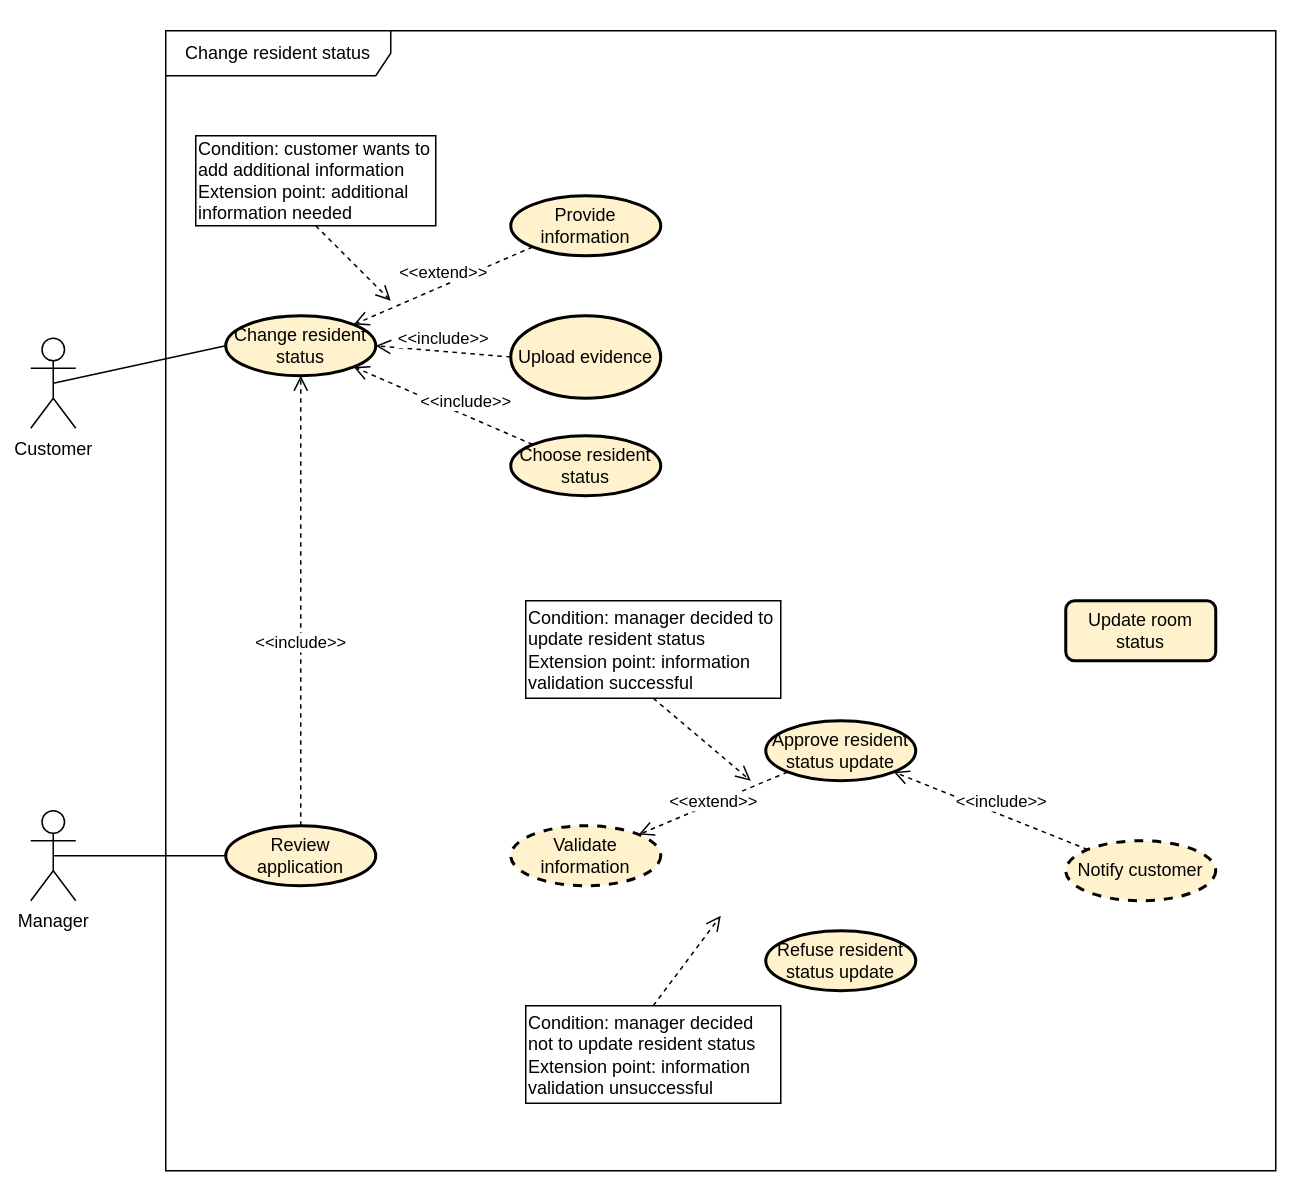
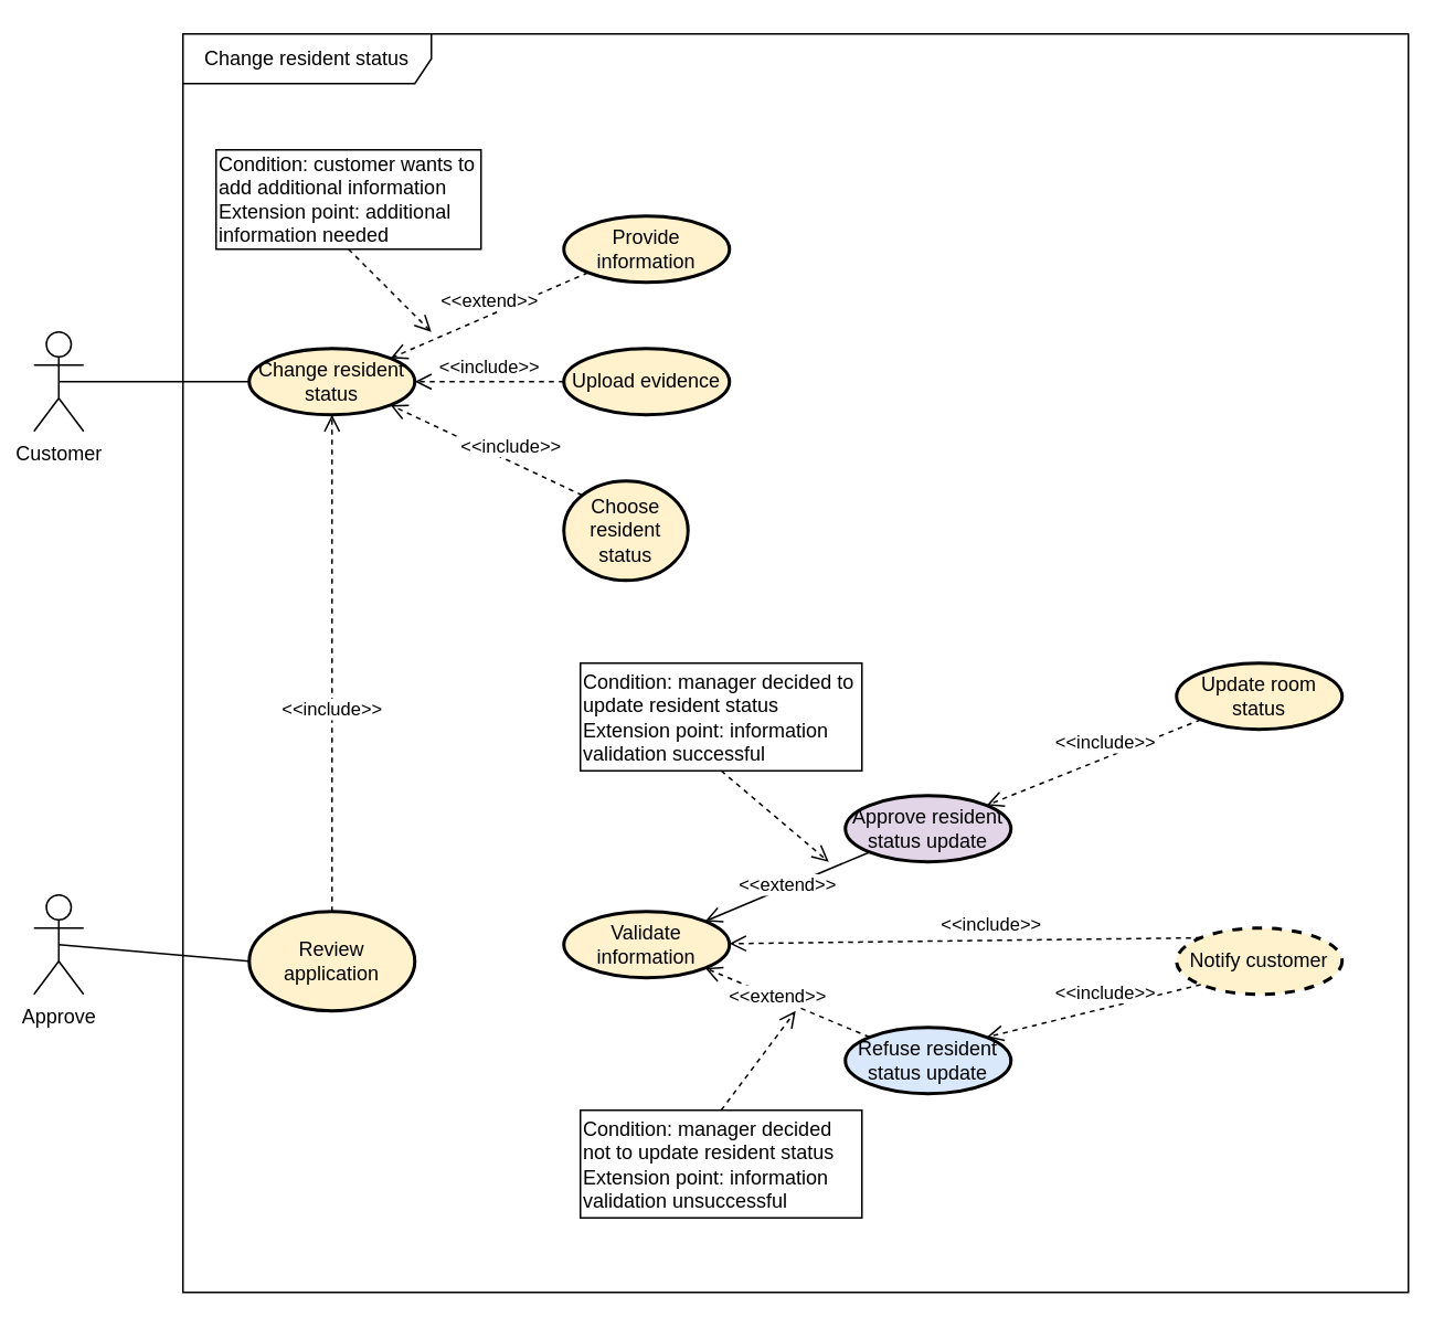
- <mxCell id="9" value="Upload evidence" style="ellipse;whiteSpace=wrap;html=1;align=center;fillColor=#fff2cc;strokeColor=light-dark(#000000, #6d5100);strokeWidth=2;" parent="1" vertex="1"><mxGeometry x="340" y="210" width="100" height="55" as="geometry" /></mxCell>
+ <mxCell id="9" value="Upload evidence" style="ellipse;whiteSpace=wrap;html=1;align=center;fillColor=#fff2cc;strokeColor=light-dark(#000000, #6d5100);strokeWidth=2;" parent="1" vertex="1"><mxGeometry x="340" y="210" width="100" height="40" as="geometry" /></mxCell>
- <mxCell id="2" value="Customer" style="shape=umlActor;verticalLabelPosition=bottom;verticalAlign=top;html=1;" parent="1" vertex="1"><mxGeometry x="20" y="225" width="30" height="60" as="geometry" /></mxCell>
+ <mxCell id="2" value="Customer" style="shape=umlActor;verticalLabelPosition=bottom;verticalAlign=top;html=1;" parent="1" vertex="1"><mxGeometry x="20" y="200" width="30" height="60" as="geometry" /></mxCell>
- <mxCell id="17" value="Choose resident status" style="ellipse;whiteSpace=wrap;html=1;align=center;fillColor=#fff2cc;strokeColor=light-dark(#000000, #6d5100);strokeWidth=2;" vertex="1" parent="1"><mxGeometry x="340" y="290" width="100" height="40" as="geometry" /></mxCell>
+ <mxCell id="17" value="Choose resident status" style="ellipse;whiteSpace=wrap;html=1;align=center;fillColor=#fff2cc;strokeColor=light-dark(#000000, #6d5100);strokeWidth=2;" vertex="1" parent="1"><mxGeometry x="340" y="290" width="75" height="60" as="geometry" /></mxCell>
- <mxCell id="23" value="Update room status" style="whiteSpace=wrap;html=1;align=center;fillColor=#fff2cc;strokeColor=light-dark(#000000, #6d5100);strokeWidth=2;rounded=1;" vertex="1" parent="1"><mxGeometry x="710" y="400" width="100" height="40" as="geometry" /></mxCell>
+ <mxCell id="23" value="Update room status" style="ellipse;whiteSpace=wrap;html=1;align=center;fillColor=#fff2cc;strokeColor=light-dark(#000000, #6d5100);strokeWidth=2;" vertex="1" parent="1"><mxGeometry x="710" y="400" width="100" height="40" as="geometry" /></mxCell>
+ <mxCell id="24" value="&amp;lt;&amp;lt;include&amp;gt;&amp;gt;" style="html=1;verticalAlign=bottom;endArrow=open;dashed=1;endSize=8;curved=0;rounded=0;entryX=1;entryY=0;entryDx=0;entryDy=0;exitX=0;exitY=1;exitDx=0;exitDy=0;" edge="1" parent="1" source="23" target="13"><mxGeometry x="-0.111" relative="1" as="geometry"><mxPoint x="690" y="509.57" as="sourcePoint" /><mxPoint x="600" y="509.57" as="targetPoint" /><mxPoint as="offset" /></mxGeometry></mxCell>
- <mxCell id="13" value="Approve resident status update" style="ellipse;whiteSpace=wrap;html=1;align=center;fillColor=#fff2cc;strokeColor=light-dark(#000000, #6d5100);strokeWidth=2;" parent="1" vertex="1"><mxGeometry x="510" y="480" width="100" height="40" as="geometry" /></mxCell>
+ <mxCell id="13" value="Approve resident status update" style="ellipse;whiteSpace=wrap;html=1;align=center;fillColor=#e1d5e7;strokeColor=light-dark(#000000, #6d5100);strokeWidth=2;" parent="1" vertex="1"><mxGeometry x="510" y="480" width="100" height="40" as="geometry" /></mxCell>
- <mxCell id="30" value="&amp;lt;&amp;lt;include&amp;gt;&amp;gt;" style="html=1;verticalAlign=bottom;endArrow=open;dashed=1;endSize=8;curved=0;rounded=0;entryX=1;entryY=1;entryDx=0;entryDy=0;exitX=0;exitY=0;exitDx=0;exitDy=0;" edge="1" parent="1" source="29" target="13"><mxGeometry x="-0.111" relative="1" as="geometry"><mxPoint x="720" y="510" as="sourcePoint" /><mxPoint x="620" y="510" as="targetPoint" /><mxPoint as="offset" /></mxGeometry></mxCell>
+ <mxCell id="30" value="&amp;lt;&amp;lt;include&amp;gt;&amp;gt;" style="html=1;verticalAlign=bottom;endArrow=open;dashed=1;endSize=8;curved=0;rounded=0;exitX=0;exitY=0;exitDx=0;exitDy=0;" edge="1" parent="1" source="29" target="12"><mxGeometry x="-0.111" relative="1" as="geometry"><mxPoint x="720" y="510" as="sourcePoint" /><mxPoint x="620" y="510" as="targetPoint" /><mxPoint as="offset" /></mxGeometry></mxCell>
- <mxCell id="14" value="&amp;lt;&amp;lt;extend&amp;gt;&amp;gt;" style="html=1;verticalAlign=bottom;endArrow=open;dashed=1;endSize=8;curved=0;rounded=0;entryX=1;entryY=0;entryDx=0;entryDy=0;exitX=0;exitY=1;exitDx=0;exitDy=0;" parent="1" source="13" target="12" edge="1"><mxGeometry x="0.054" y="7" relative="1" as="geometry"><mxPoint x="415" y="760" as="sourcePoint" /><mxPoint x="290" y="760" as="targetPoint" /><mxPoint as="offset" /></mxGeometry></mxCell>
+ <mxCell id="14" value="&amp;lt;&amp;lt;extend&amp;gt;&amp;gt;" style="html=1;verticalAlign=bottom;endArrow=open;dashed=0;endSize=8;curved=0;rounded=0;entryX=1;entryY=0;entryDx=0;entryDy=0;exitX=0;exitY=1;exitDx=0;exitDy=0;" parent="1" source="13" target="12" edge="1"><mxGeometry x="0.054" y="7" relative="1" as="geometry"><mxPoint x="415" y="760" as="sourcePoint" /><mxPoint x="290" y="760" as="targetPoint" /><mxPoint as="offset" /></mxGeometry></mxCell>
- <mxCell id="11" value="Review application" style="ellipse;whiteSpace=wrap;html=1;align=center;fillColor=#fff2cc;strokeColor=light-dark(#000000, #6d5100);strokeWidth=2;" parent="1" vertex="1"><mxGeometry x="150" y="550" width="100" height="40" as="geometry" /></mxCell>
+ <mxCell id="11" value="Review application" style="ellipse;whiteSpace=wrap;html=1;align=center;fillColor=#fff2cc;strokeColor=light-dark(#000000, #6d5100);strokeWidth=2;" parent="1" vertex="1"><mxGeometry x="150" y="550" width="100" height="60" as="geometry" /></mxCell>
- <mxCell id="12" value="Validate information" style="ellipse;whiteSpace=wrap;html=1;align=center;fillColor=#fff2cc;strokeColor=light-dark(#000000, #6d5100);strokeWidth=2;dashed=1;" parent="1" vertex="1"><mxGeometry x="340" y="550" width="100" height="40" as="geometry" /></mxCell>
+ <mxCell id="12" value="Validate information" style="ellipse;whiteSpace=wrap;html=1;align=center;fillColor=#fff2cc;strokeColor=light-dark(#000000, #6d5100);strokeWidth=2;" parent="1" vertex="1"><mxGeometry x="340" y="550" width="100" height="40" as="geometry" /></mxCell>
- <mxCell id="7" value="Manager" style="shape=umlActor;verticalLabelPosition=bottom;verticalAlign=top;html=1;" parent="1" vertex="1"><mxGeometry x="20" y="540" width="30" height="60" as="geometry" /></mxCell>
+ <mxCell id="7" value="Approve" style="shape=umlActor;verticalLabelPosition=bottom;verticalAlign=top;html=1;" parent="1" vertex="1"><mxGeometry x="20" y="540" width="30" height="60" as="geometry" /></mxCell>
+ <mxCell id="31" value="&amp;lt;&amp;lt;include&amp;gt;&amp;gt;" style="html=1;verticalAlign=bottom;endArrow=open;dashed=1;endSize=8;curved=0;rounded=0;entryX=1;entryY=0;entryDx=0;entryDy=0;exitX=0;exitY=1;exitDx=0;exitDy=0;" edge="1" parent="1" source="29" target="25"><mxGeometry x="-0.111" relative="1" as="geometry"><mxPoint x="735" y="636" as="sourcePoint" /><mxPoint x="605" y="524" as="targetPoint" /><mxPoint as="offset" /></mxGeometry></mxCell>
+ <mxCell id="26" value="&amp;lt;&amp;lt;extend&amp;gt;&amp;gt;" style="html=1;verticalAlign=bottom;endArrow=open;dashed=1;endSize=8;curved=0;rounded=0;entryX=1;entryY=1;entryDx=0;entryDy=0;exitX=0;exitY=0;exitDx=0;exitDy=0;" edge="1" parent="1" source="25" target="12"><mxGeometry x="0.054" y="7" relative="1" as="geometry"><mxPoint x="535" y="524" as="sourcePoint" /><mxPoint x="435" y="566" as="targetPoint" /><mxPoint as="offset" /></mxGeometry></mxCell>
- <mxCell id="25" value="Refuse resident status update" style="ellipse;whiteSpace=wrap;html=1;align=center;fillColor=#fff2cc;strokeColor=light-dark(#000000, #6d5100);strokeWidth=2;" vertex="1" parent="1"><mxGeometry x="510" y="620" width="100" height="40" as="geometry" /></mxCell>
+ <mxCell id="25" value="Refuse resident status update" style="ellipse;whiteSpace=wrap;html=1;align=center;fillColor=#dae8fc;strokeColor=light-dark(#000000, #6d5100);strokeWidth=2;" vertex="1" parent="1"><mxGeometry x="510" y="620" width="100" height="40" as="geometry" /></mxCell>
